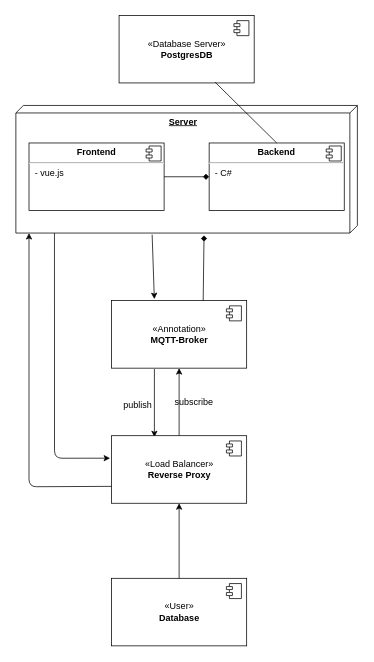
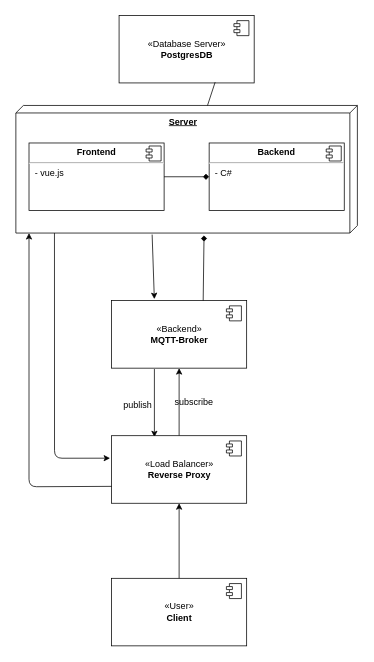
- <mxCell id="21" value="" style="endArrow=none;html=1;exitX=0.711;exitY=0.989;exitDx=0;exitDy=0;exitPerimeter=0;entryX=0.5;entryY=0;entryDx=0;entryDy=0;" parent="1" source="15" target="13" edge="1"><mxGeometry width="50" height="50" relative="1" as="geometry"><mxPoint x="218" y="350" as="sourcePoint" /><mxPoint x="268" y="300" as="targetPoint" /></mxGeometry></mxCell>
+ <mxCell id="21" value="" style="endArrow=none;html=1;exitX=0.711;exitY=0.989;exitDx=0;exitDy=0;exitPerimeter=0;" parent="1" source="15" target="10" edge="1"><mxGeometry width="50" height="50" relative="1" as="geometry"><mxPoint x="218" y="350" as="sourcePoint" /><mxPoint x="268" y="300" as="targetPoint" /></mxGeometry></mxCell>
- <mxCell id="7" value="«Annotation»&lt;br&gt;&lt;b&gt;MQTT-Broker&lt;/b&gt;" style="html=1;dropTarget=0;" parent="1" vertex="1"><mxGeometry x="148" y="400" width="180" height="90" as="geometry" /></mxCell>
+ <mxCell id="7" value="«Backend»&lt;br&gt;&lt;b&gt;MQTT-Broker&lt;/b&gt;" style="html=1;dropTarget=0;" parent="1" vertex="1"><mxGeometry x="148" y="400" width="180" height="90" as="geometry" /></mxCell>
- <mxCell id="3" value="«User»&lt;br&gt;&lt;b&gt;Database&lt;/b&gt;" style="html=1;dropTarget=0;" parent="1" vertex="1"><mxGeometry x="148" y="770" width="180" height="90" as="geometry" /></mxCell>
+ <mxCell id="3" value="«User»&lt;br&gt;&lt;b&gt;Client&lt;/b&gt;" style="html=1;dropTarget=0;" parent="1" vertex="1"><mxGeometry x="148" y="770" width="180" height="90" as="geometry" /></mxCell>
